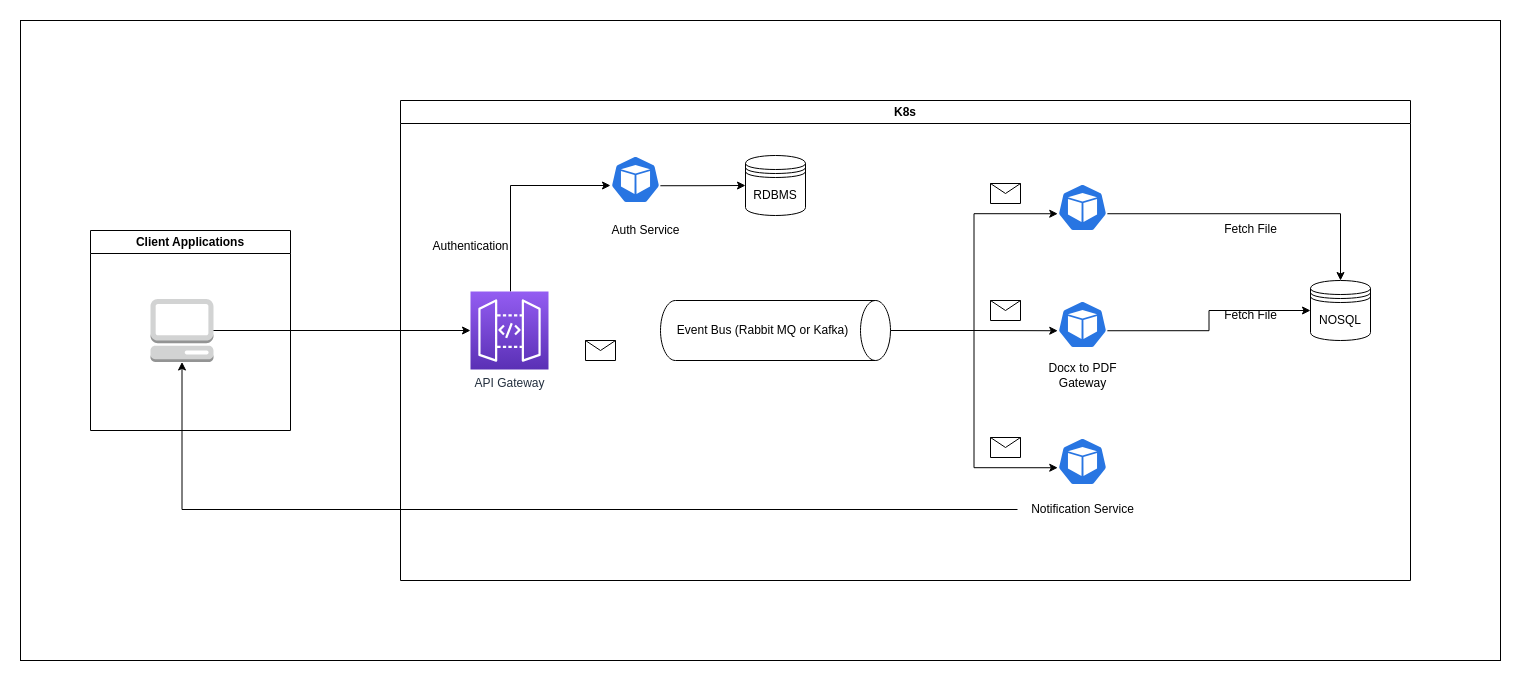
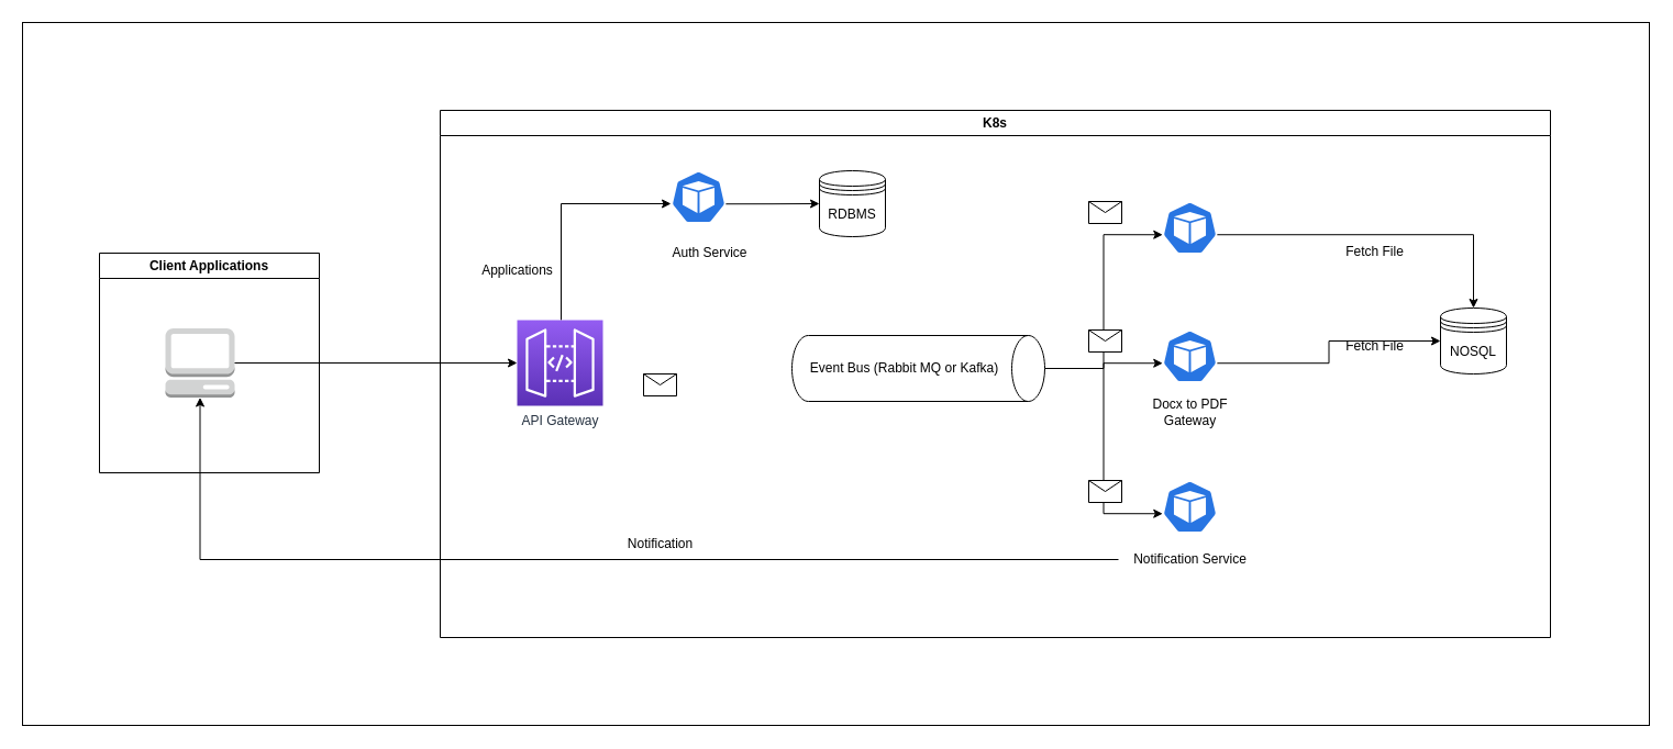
- <mxCell id="30" value="Authentication" style="text;html=1;align=center;verticalAlign=middle;resizable=0;points=[];autosize=1;strokeColor=none;fillColor=none;" vertex="1" parent="5"><mxGeometry x="20" y="131" width="100" height="30" as="geometry" /></mxCell>
+ <mxCell id="30" value="Applications" style="text;html=1;align=center;verticalAlign=middle;resizable=0;points=[];autosize=1;strokeColor=none;fillColor=none;" vertex="1" parent="5"><mxGeometry x="20" y="131" width="100" height="30" as="geometry" /></mxCell>
- <mxCell id="11" value="Event Bus (Rabbit MQ or Kafka)" style="shape=cylinder3;whiteSpace=wrap;html=1;boundedLbl=1;backgroundOutline=1;size=15;direction=south;" vertex="1" parent="5"><mxGeometry x="260" y="200" width="230" height="60" as="geometry" /></mxCell>
+ <mxCell id="11" value="Event Bus (Rabbit MQ or Kafka)" style="shape=cylinder3;whiteSpace=wrap;html=1;boundedLbl=1;backgroundOutline=1;size=15;direction=south;" vertex="1" parent="5"><mxGeometry x="320" y="205" width="230" height="60" as="geometry" /></mxCell>
+ <mxCell id="29" value="Notification" style="text;html=1;align=center;verticalAlign=middle;resizable=0;points=[];autosize=1;strokeColor=none;fillColor=none;" vertex="1" parent="5"><mxGeometry x="160" y="380" width="80" height="30" as="geometry" /></mxCell>
